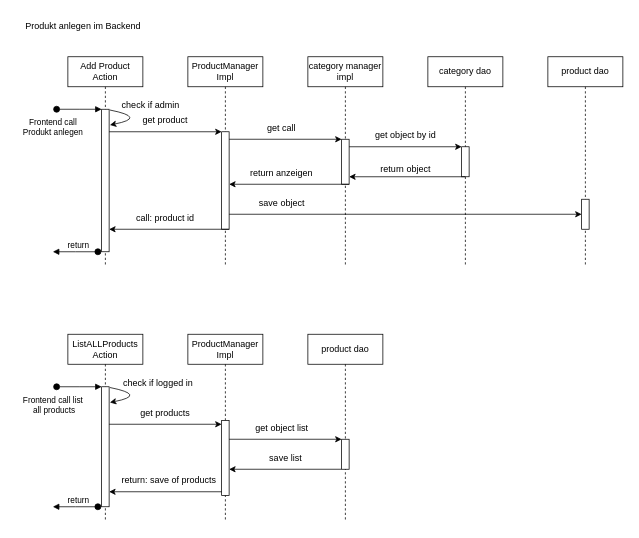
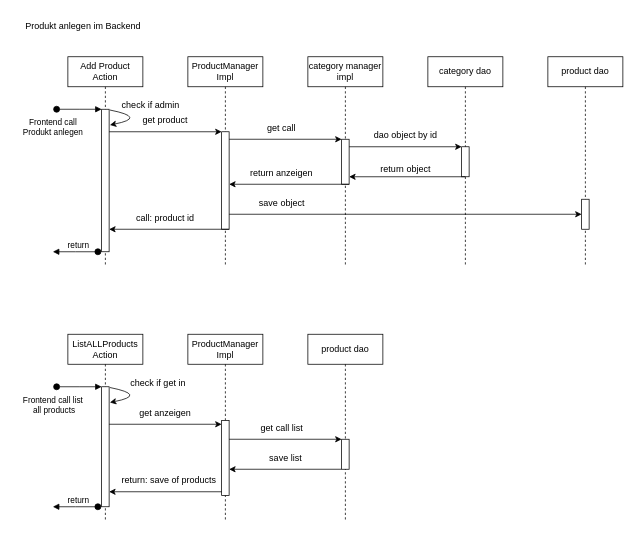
- <mxCell id="17" value="get object by id" style="text;html=1;align=center;verticalAlign=middle;resizable=0;points=[];autosize=1;strokeColor=none;fillColor=none;" parent="1" vertex="1"><mxGeometry x="490" y="165" width="100" height="30" as="geometry" /></mxCell>
+ <mxCell id="17" value="dao object by id" style="text;html=1;align=center;verticalAlign=middle;resizable=0;points=[];autosize=1;strokeColor=none;fillColor=none;" parent="1" vertex="1"><mxGeometry x="490" y="165" width="100" height="30" as="geometry" /></mxCell>
- <mxCell id="34" value="check if logged in" style="text;html=1;align=center;verticalAlign=middle;resizable=0;points=[];autosize=1;strokeColor=none;fillColor=none;" parent="1" vertex="1"><mxGeometry x="150" y="495" width="120" height="30" as="geometry" /></mxCell>
+ <mxCell id="34" value="check if get in" style="text;html=1;align=center;verticalAlign=middle;resizable=0;points=[];autosize=1;strokeColor=none;fillColor=none;" parent="1" vertex="1"><mxGeometry x="150" y="495" width="120" height="30" as="geometry" /></mxCell>
- <mxCell id="29" value="get products" style="text;html=1;strokeColor=none;fillColor=none;align=center;verticalAlign=middle;whiteSpace=wrap;rounded=0;" parent="1" vertex="1"><mxGeometry x="180" y="535" width="80" height="30" as="geometry" /></mxCell>
+ <mxCell id="29" value="get anzeigen" style="text;html=1;strokeColor=none;fillColor=none;align=center;verticalAlign=middle;whiteSpace=wrap;rounded=0;" parent="1" vertex="1"><mxGeometry x="180" y="535" width="80" height="30" as="geometry" /></mxCell>
- <mxCell id="35" value="get object list" style="text;html=1;align=center;verticalAlign=middle;resizable=0;points=[];autosize=1;strokeColor=none;fillColor=none;" parent="1" vertex="1"><mxGeometry x="330" y="555" width="90" height="30" as="geometry" /></mxCell>
+ <mxCell id="35" value="get call list" style="text;html=1;align=center;verticalAlign=middle;resizable=0;points=[];autosize=1;strokeColor=none;fillColor=none;" parent="1" vertex="1"><mxGeometry x="330" y="555" width="90" height="30" as="geometry" /></mxCell>
